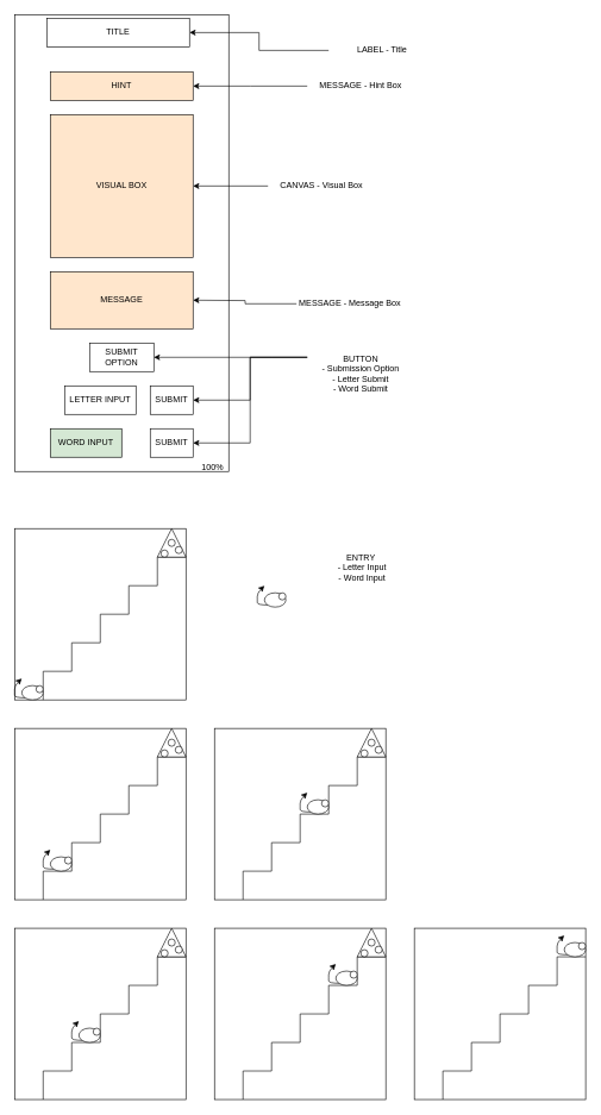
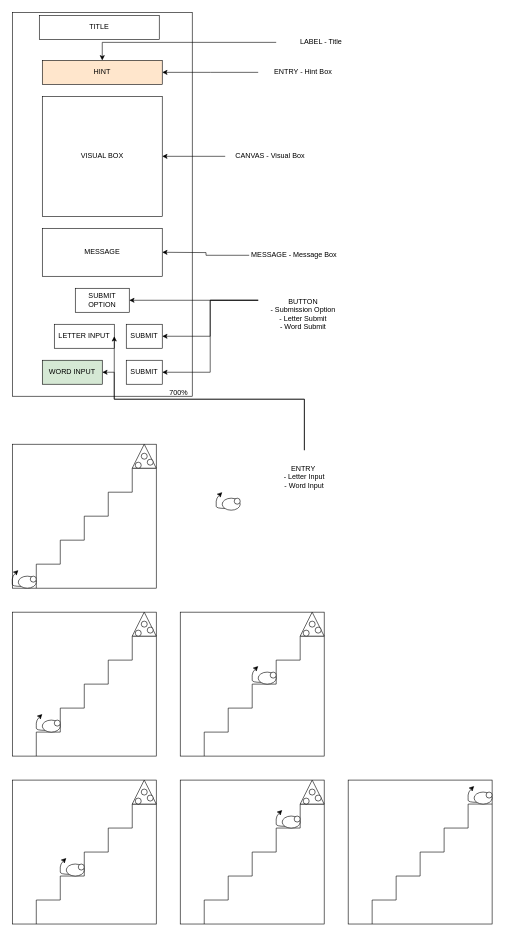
- <mxCell id="34" style="edgeStyle=orthogonalEdgeStyle;rounded=0;orthogonalLoop=1;jettySize=auto;html=1;" parent="1" source="35" target="25" edge="1"><mxGeometry relative="1" as="geometry" /></mxCell>
+ <mxCell id="34" style="edgeStyle=orthogonalEdgeStyle;rounded=0;orthogonalLoop=1;jettySize=auto;html=1;" parent="1" source="35" target="26" edge="1"><mxGeometry relative="1" as="geometry" /></mxCell>
- <mxCell id="37" value="MESSAGE - Hint Box" style="text;html=1;strokeColor=none;fillColor=none;align=center;verticalAlign=middle;whiteSpace=wrap;rounded=0;" parent="1" vertex="1"><mxGeometry x="430" y="105" width="150" height="30" as="geometry" /></mxCell>
+ <mxCell id="37" value="ENTRY - Hint Box" style="text;html=1;strokeColor=none;fillColor=none;align=center;verticalAlign=middle;whiteSpace=wrap;rounded=0;" parent="1" vertex="1"><mxGeometry x="430" y="105" width="150" height="30" as="geometry" /></mxCell>
- <mxCell id="27" value="VISUAL BOX" style="rounded=0;whiteSpace=wrap;html=1;fillColor=#ffe6cc;" parent="1" vertex="1"><mxGeometry x="70" y="160" width="200" height="200" as="geometry" /></mxCell>
+ <mxCell id="27" value="VISUAL BOX" style="rounded=0;whiteSpace=wrap;html=1;" parent="1" vertex="1"><mxGeometry x="70" y="160" width="200" height="200" as="geometry" /></mxCell>
- <mxCell id="33" value="MESSAGE" style="rounded=0;whiteSpace=wrap;html=1;fillColor=#ffe6cc;" parent="1" vertex="1"><mxGeometry x="70" y="380" width="200" height="80" as="geometry" /></mxCell>
+ <mxCell id="33" value="MESSAGE" style="rounded=0;whiteSpace=wrap;html=1;" parent="1" vertex="1"><mxGeometry x="70" y="380" width="200" height="80" as="geometry" /></mxCell>
+ <mxCell id="47" style="edgeStyle=orthogonalEdgeStyle;rounded=0;orthogonalLoop=1;jettySize=auto;html=1;entryX=1;entryY=0.5;entryDx=0;entryDy=0;" parent="1" source="48" target="28" edge="1"><mxGeometry relative="1" as="geometry"><Array as="points"><mxPoint x="190" y="665" /><mxPoint x="190" y="560" /></Array></mxGeometry></mxCell>
+ <mxCell id="46" style="edgeStyle=orthogonalEdgeStyle;rounded=0;orthogonalLoop=1;jettySize=auto;html=1;entryX=1;entryY=0.5;entryDx=0;entryDy=0;" parent="1" source="48" target="30" edge="1"><mxGeometry relative="1" as="geometry"><Array as="points"><mxPoint x="190" y="665" /><mxPoint x="190" y="620" /></Array></mxGeometry></mxCell>
- <mxCell id="157" value="100%" style="text;whiteSpace=wrap;html=1;" vertex="1" parent="1"><mxGeometry x="280" y="640" width="60" height="40" as="geometry" /></mxCell>
+ <mxCell id="157" value="700%" style="text;whiteSpace=wrap;html=1;" vertex="1" parent="1"><mxGeometry x="280" y="640" width="60" height="40" as="geometry" /></mxCell>
